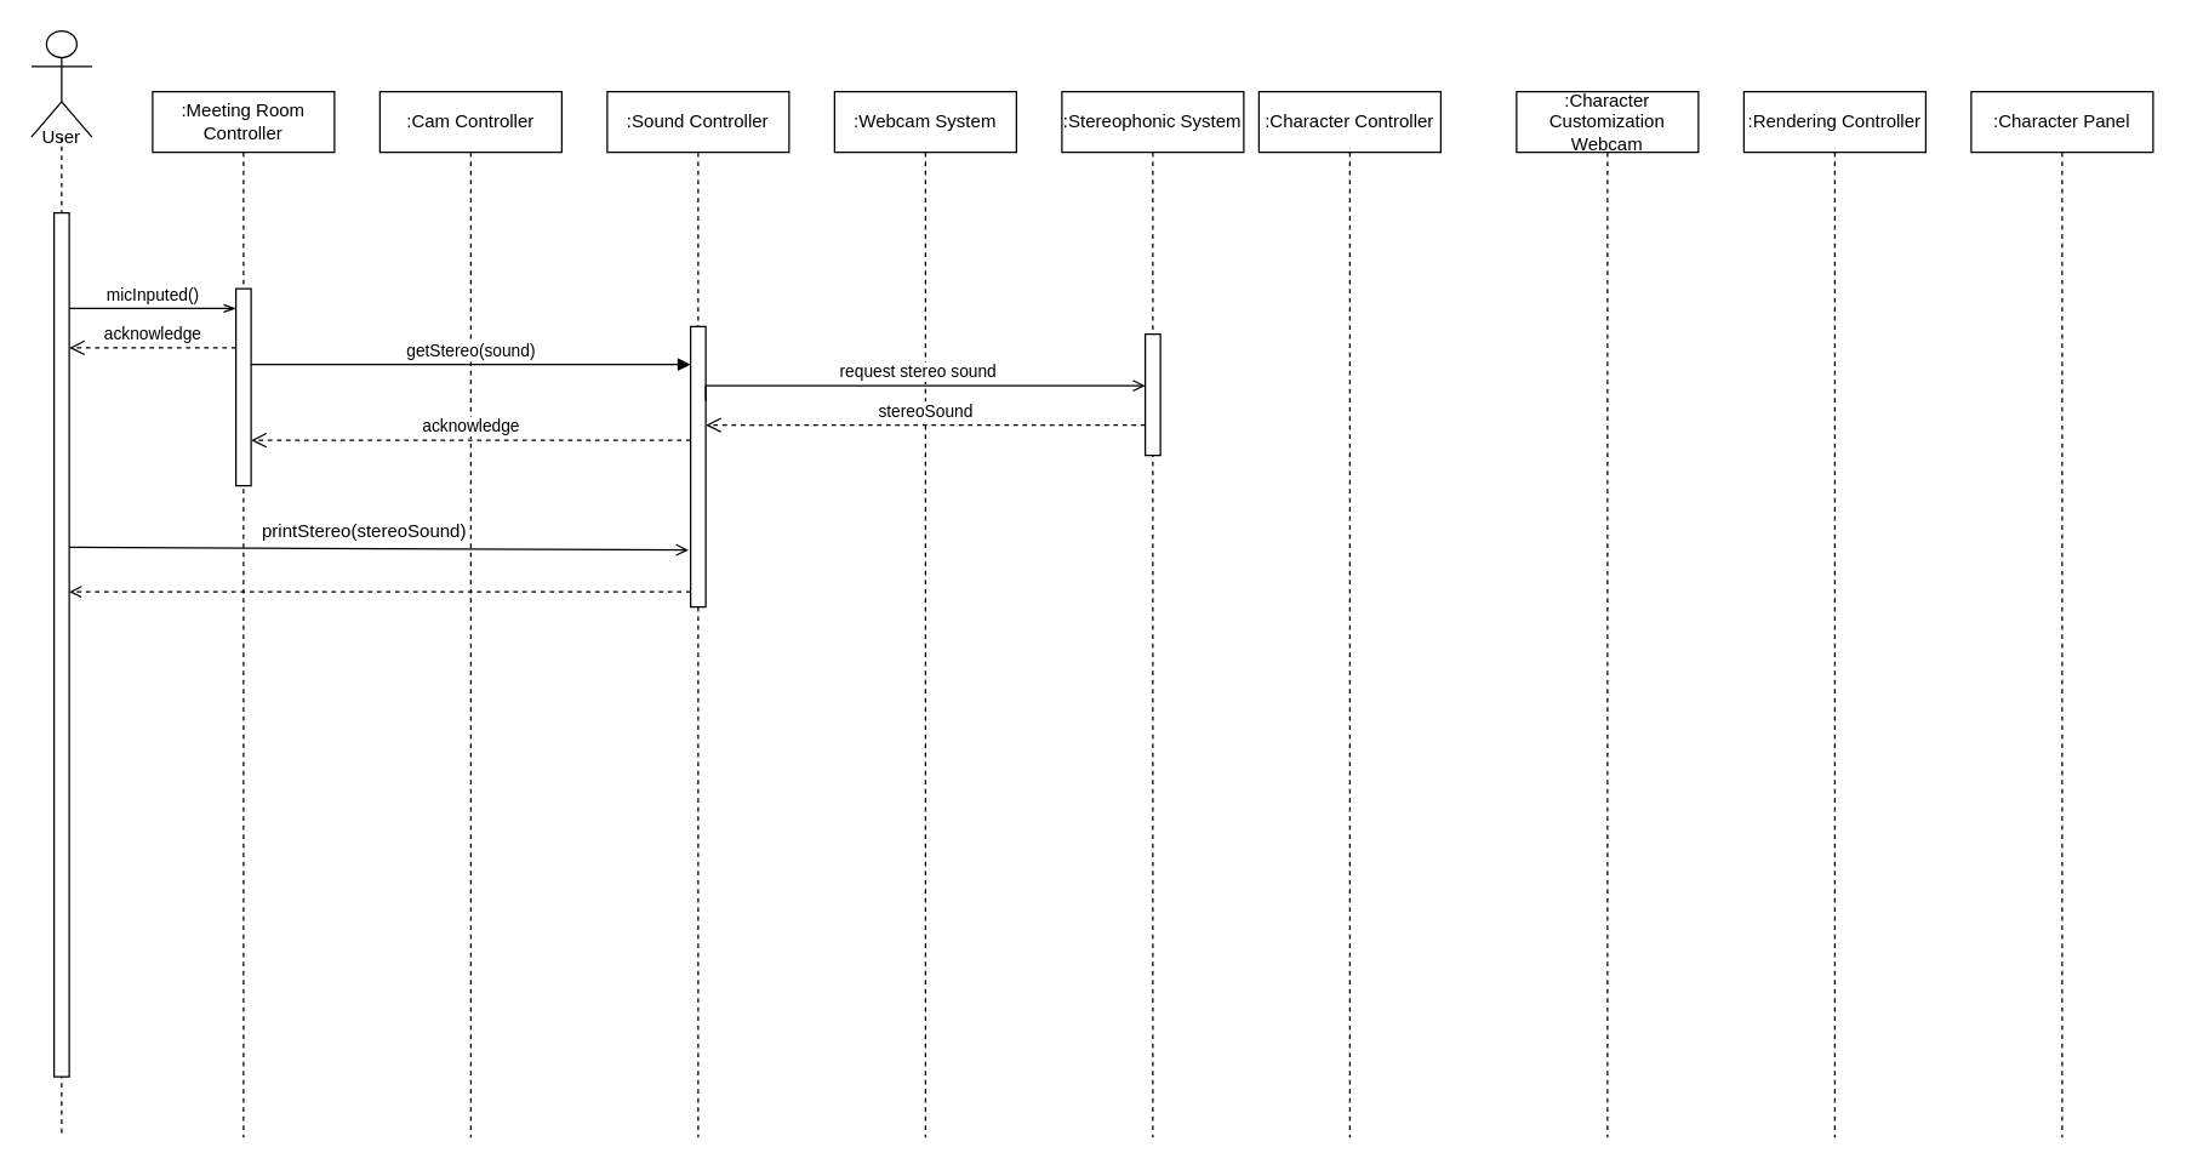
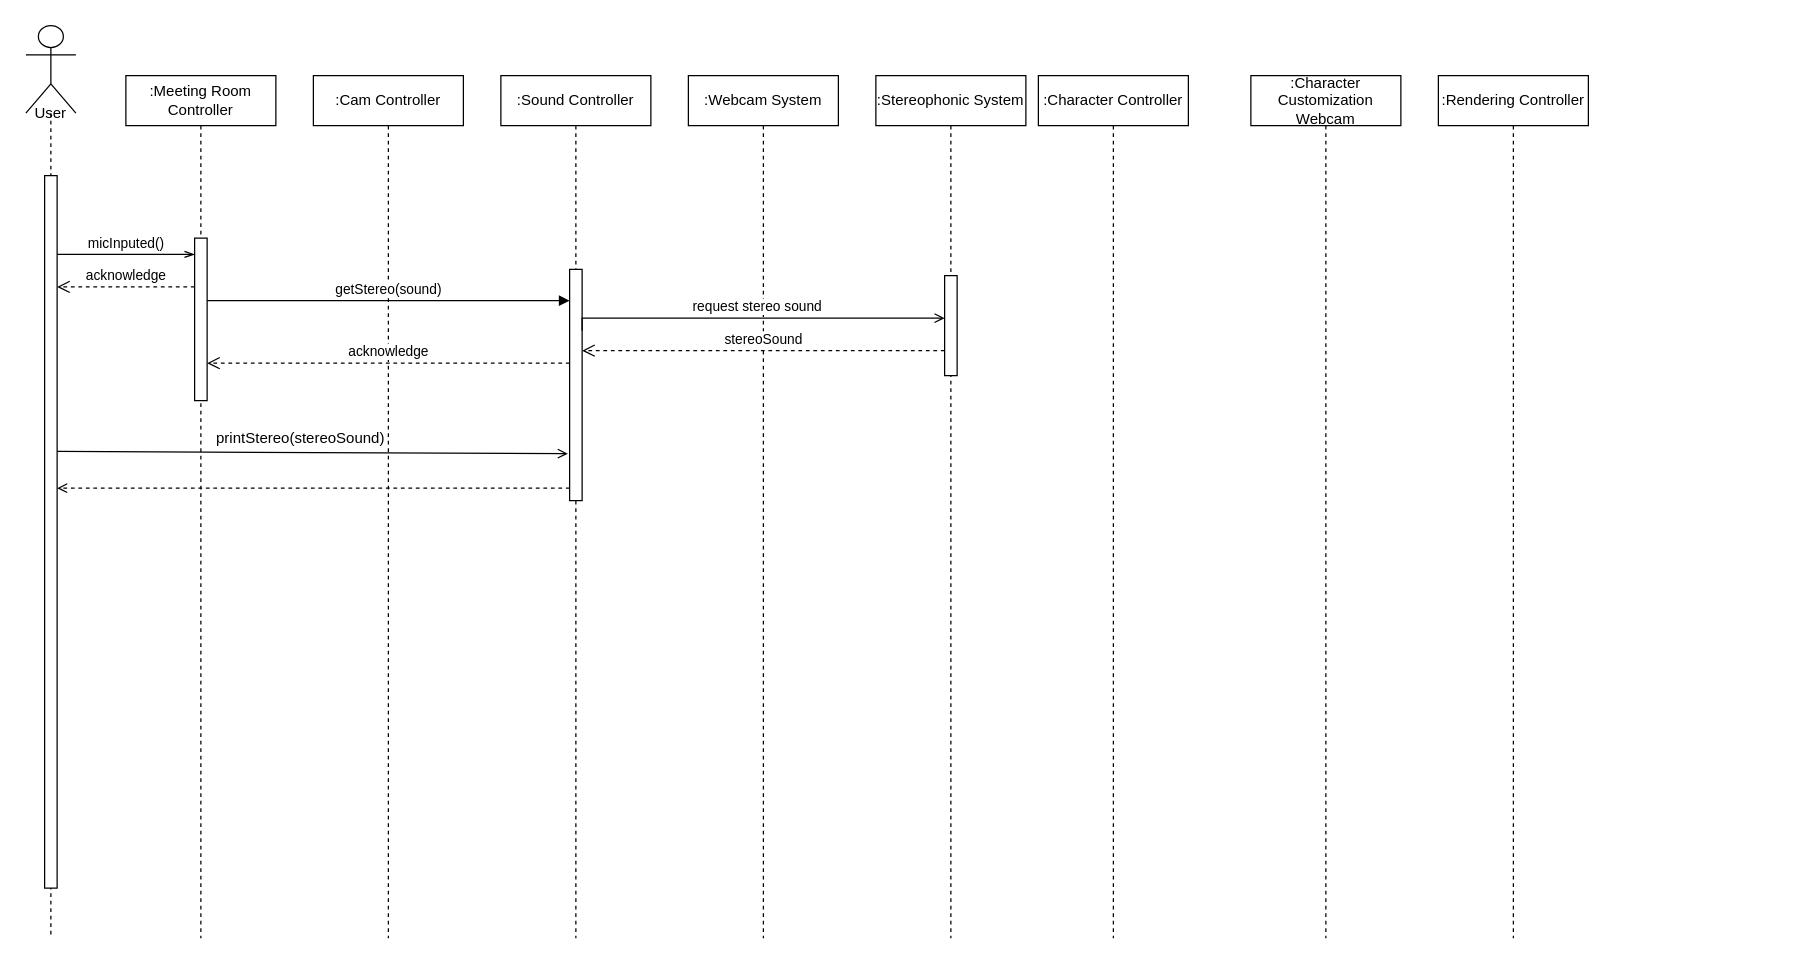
- <mxCell id="20" value=":Character Panel" style="shape=umlLifeline;perimeter=lifelinePerimeter;whiteSpace=wrap;html=1;container=1;collapsible=0;recursiveResize=0;outlineConnect=0;" vertex="1" parent="1"><mxGeometry x="1300" y="60" width="120" height="690" as="geometry" /></mxCell>
